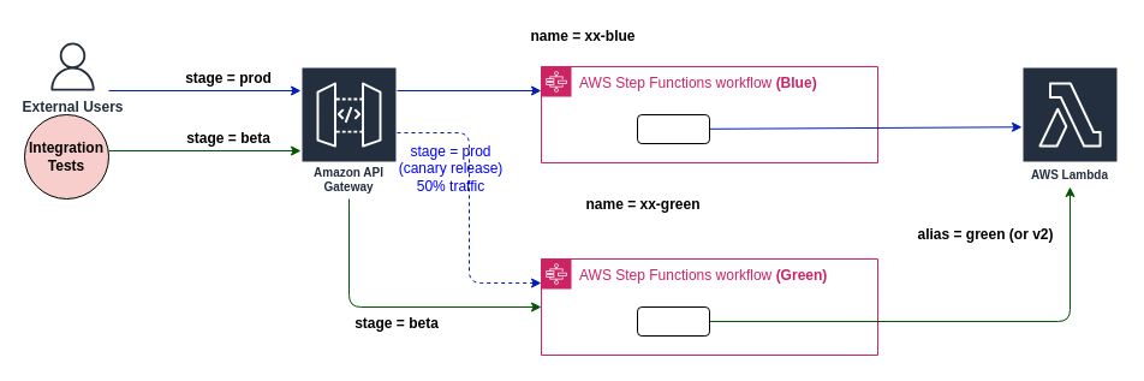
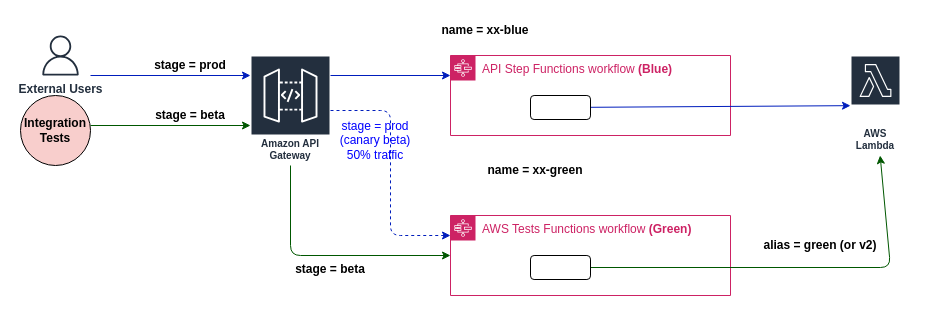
- <mxCell id="4" value="AWS Step Functions workflow &lt;b&gt;(Blue)&lt;/b&gt;" style="points=[[0,0],[0.25,0],[0.5,0],[0.75,0],[1,0],[1,0.25],[1,0.5],[1,0.75],[1,1],[0.75,1],[0.5,1],[0.25,1],[0,1],[0,0.75],[0,0.5],[0,0.25]];outlineConnect=0;gradientColor=none;html=1;whiteSpace=wrap;fontSize=12;fontStyle=0;shape=mxgraph.aws4.group;grIcon=mxgraph.aws4.group_aws_step_functions_workflow;strokeColor=#CD2264;fillColor=none;verticalAlign=top;align=left;spacingLeft=30;fontColor=#CD2264;dashed=0;" parent="1" vertex="1"><mxGeometry x="450" y="55" width="280" height="80" as="geometry" /></mxCell>
+ <mxCell id="4" value="API Step Functions workflow &lt;b&gt;(Blue)&lt;/b&gt;" style="points=[[0,0],[0.25,0],[0.5,0],[0.75,0],[1,0],[1,0.25],[1,0.5],[1,0.75],[1,1],[0.75,1],[0.5,1],[0.25,1],[0,1],[0,0.75],[0,0.5],[0,0.25]];outlineConnect=0;gradientColor=none;html=1;whiteSpace=wrap;fontSize=12;fontStyle=0;shape=mxgraph.aws4.group;grIcon=mxgraph.aws4.group_aws_step_functions_workflow;strokeColor=#CD2264;fillColor=none;verticalAlign=top;align=left;spacingLeft=30;fontColor=#CD2264;dashed=0;" parent="1" vertex="1"><mxGeometry x="450" y="55" width="280" height="80" as="geometry" /></mxCell>
- <mxCell id="3" value="AWS Lambda" style="outlineConnect=0;fontColor=#232F3E;gradientColor=none;strokeColor=#ffffff;fillColor=#232F3E;dashed=0;verticalLabelPosition=middle;verticalAlign=bottom;align=center;html=1;whiteSpace=wrap;fontSize=10;fontStyle=1;spacing=3;shape=mxgraph.aws4.productIcon;prIcon=mxgraph.aws4.lambda;" parent="1" vertex="1"><mxGeometry x="850" y="55" width="80" height="100" as="geometry" /></mxCell>
+ <mxCell id="3" value="AWS Lambda" style="outlineConnect=0;fontColor=#232F3E;gradientColor=none;strokeColor=#ffffff;fillColor=#232F3E;dashed=0;verticalLabelPosition=middle;verticalAlign=bottom;align=center;html=1;whiteSpace=wrap;fontSize=10;fontStyle=1;spacing=3;shape=mxgraph.aws4.productIcon;prIcon=mxgraph.aws4.lambda;" parent="1" vertex="1"><mxGeometry x="850" y="55" width="50" height="100" as="geometry" /></mxCell>
- <mxCell id="18" value="&lt;font color=&quot;#0000ff&quot;&gt;stage = prod&lt;br&gt;(canary release)&lt;br&gt;50% traffic&lt;/font&gt;" style="text;html=1;strokeColor=none;fillColor=none;align=center;verticalAlign=middle;whiteSpace=wrap;rounded=0;" parent="1" vertex="1"><mxGeometry x="310" y="115" width="130" height="50" as="geometry" /></mxCell>
+ <mxCell id="18" value="&lt;font color=&quot;#0000ff&quot;&gt;stage = prod&lt;br&gt;(canary beta)&lt;br&gt;50% traffic&lt;/font&gt;" style="text;html=1;strokeColor=none;fillColor=none;align=center;verticalAlign=middle;whiteSpace=wrap;rounded=0;" parent="1" vertex="1"><mxGeometry x="310" y="115" width="130" height="50" as="geometry" /></mxCell>
- <mxCell id="14" value="&lt;b&gt;alias = green (or v2)&lt;br&gt;&lt;/b&gt;" style="text;html=1;strokeColor=none;fillColor=none;align=center;verticalAlign=middle;whiteSpace=wrap;rounded=0;" parent="1" vertex="1"><mxGeometry x="760" y="185" width="120" height="20" as="geometry" /></mxCell>
+ <mxCell id="14" value="&lt;b&gt;alias = green (or v2)&lt;br&gt;&lt;/b&gt;" style="text;html=1;strokeColor=none;fillColor=none;align=center;verticalAlign=middle;whiteSpace=wrap;rounded=0;" parent="1" vertex="1"><mxGeometry x="760" y="235" width="120" height="20" as="geometry" /></mxCell>
- <mxCell id="5" value="AWS Step Functions workflow &lt;b&gt;(Green)&lt;/b&gt;" style="points=[[0,0],[0.25,0],[0.5,0],[0.75,0],[1,0],[1,0.25],[1,0.5],[1,0.75],[1,1],[0.75,1],[0.5,1],[0.25,1],[0,1],[0,0.75],[0,0.5],[0,0.25]];outlineConnect=0;gradientColor=none;html=1;whiteSpace=wrap;fontSize=12;fontStyle=0;shape=mxgraph.aws4.group;grIcon=mxgraph.aws4.group_aws_step_functions_workflow;strokeColor=#CD2264;fillColor=none;verticalAlign=top;align=left;spacingLeft=30;fontColor=#CD2264;dashed=0;" parent="1" vertex="1"><mxGeometry x="450" y="215" width="280" height="80" as="geometry" /></mxCell>
+ <mxCell id="5" value="AWS Tests Functions workflow &lt;b&gt;(Green)&lt;/b&gt;" style="points=[[0,0],[0.25,0],[0.5,0],[0.75,0],[1,0],[1,0.25],[1,0.5],[1,0.75],[1,1],[0.75,1],[0.5,1],[0.25,1],[0,1],[0,0.75],[0,0.5],[0,0.25]];outlineConnect=0;gradientColor=none;html=1;whiteSpace=wrap;fontSize=12;fontStyle=0;shape=mxgraph.aws4.group;grIcon=mxgraph.aws4.group_aws_step_functions_workflow;strokeColor=#CD2264;fillColor=none;verticalAlign=top;align=left;spacingLeft=30;fontColor=#CD2264;dashed=0;" parent="1" vertex="1"><mxGeometry x="450" y="215" width="280" height="80" as="geometry" /></mxCell>
